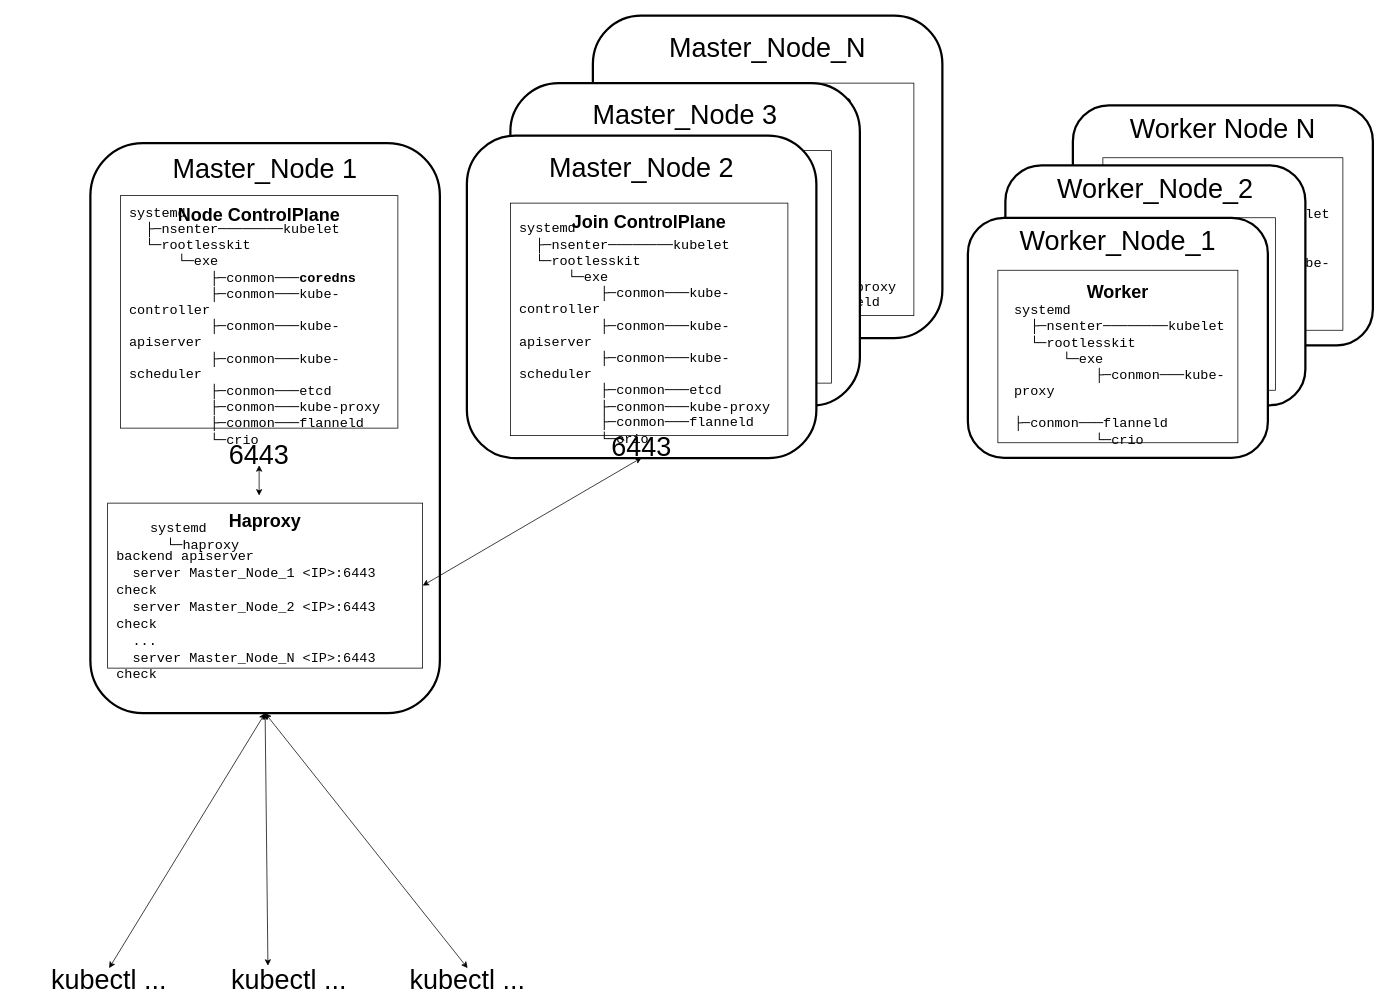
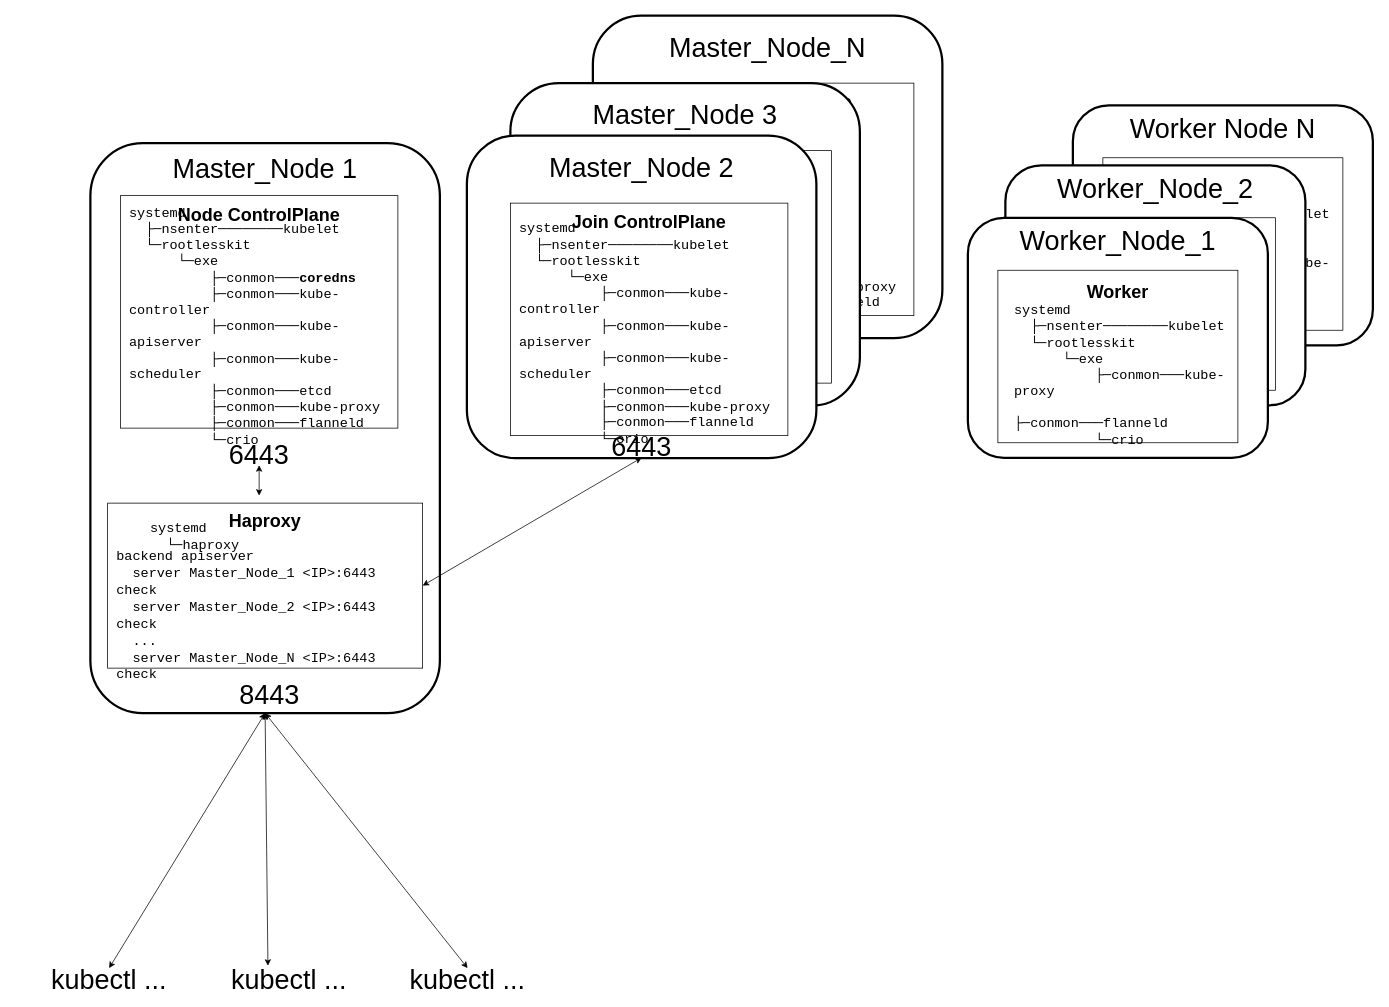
+ <mxCell id="35" value="&lt;font style=&quot;font-size: 36px;&quot;&gt;8443&lt;/font&gt;" style="text;html=1;strokeColor=none;fillColor=none;align=center;verticalAlign=middle;whiteSpace=wrap;rounded=0;" vertex="1" parent="1"><mxGeometry x="304" y="910" width="110" height="30" as="geometry" /></mxCell>
